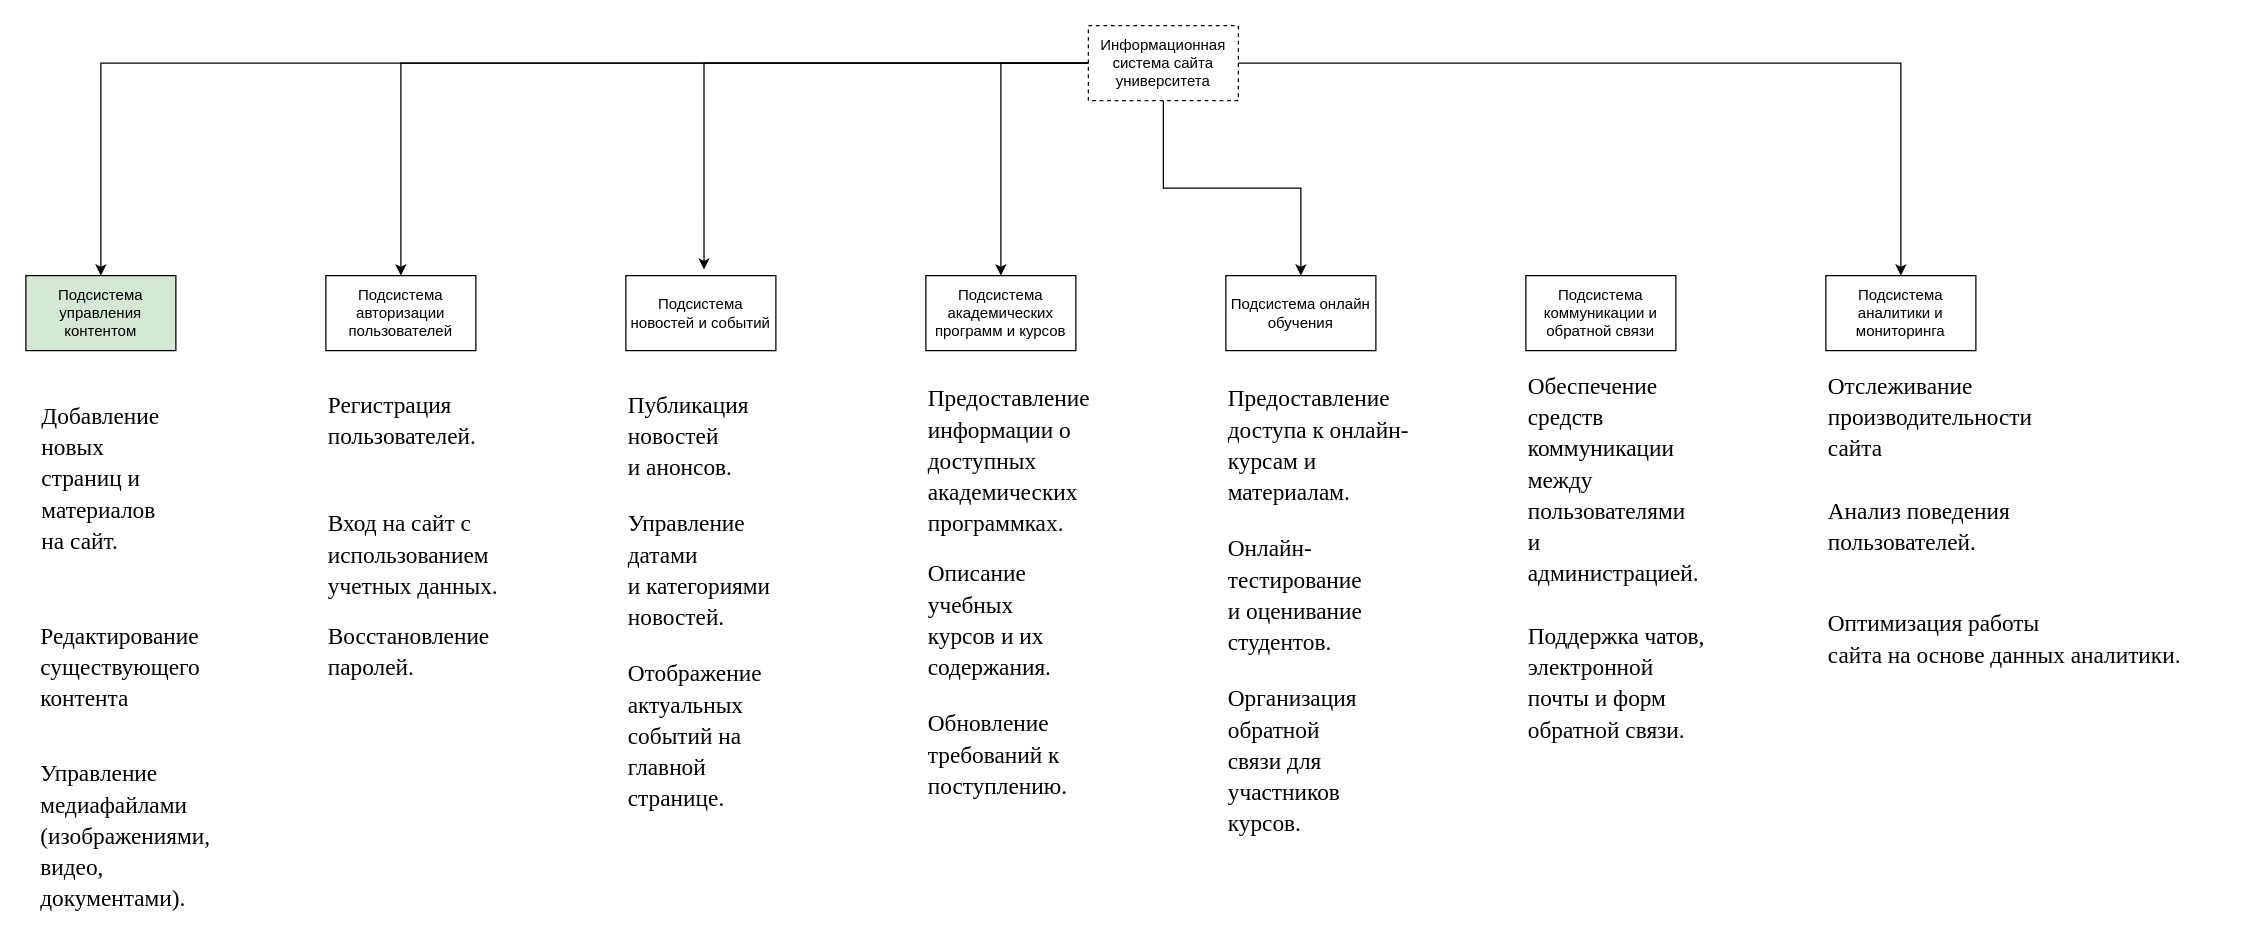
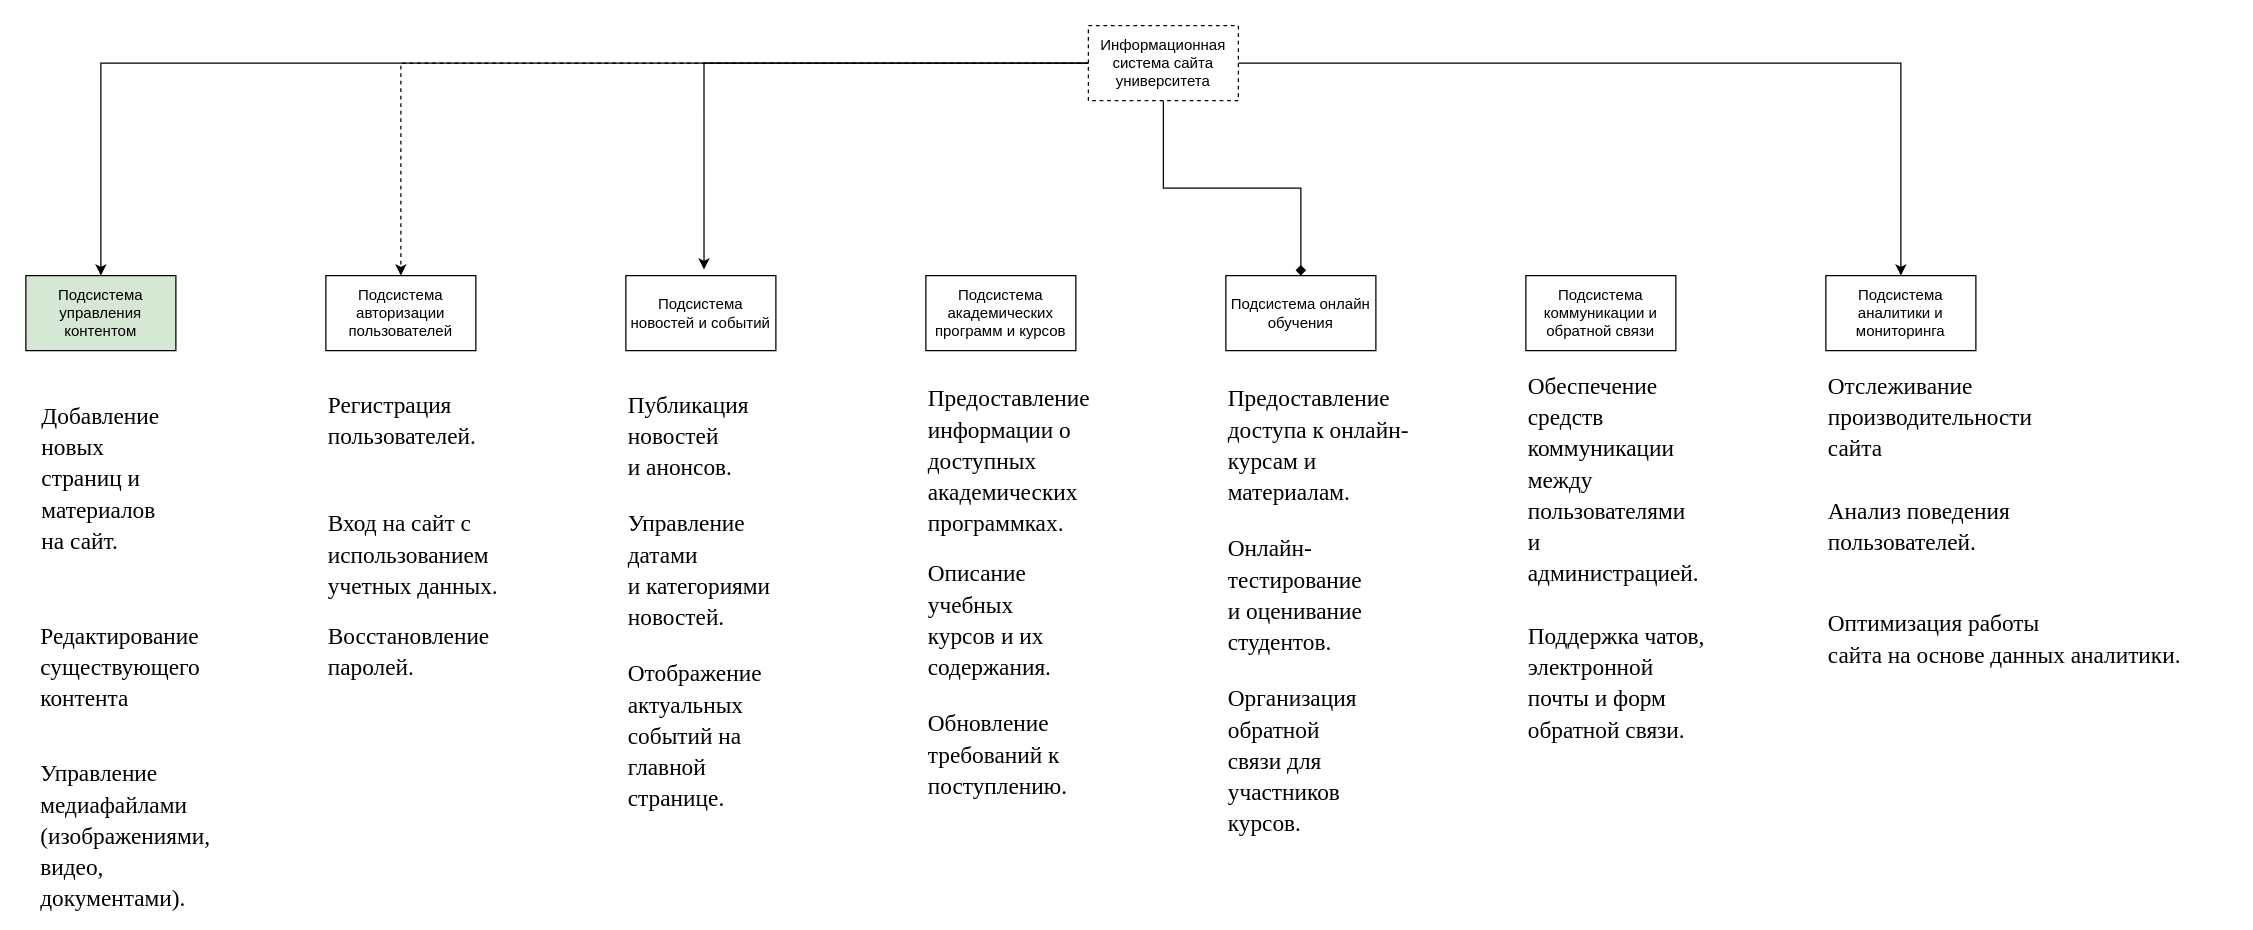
- <mxCell id="2" style="edgeStyle=orthogonalEdgeStyle;rounded=0;orthogonalLoop=1;jettySize=auto;html=1;entryX=0.5;entryY=0;entryDx=0;entryDy=0;" edge="1" parent="1" source="7" target="9"><mxGeometry relative="1" as="geometry" /></mxCell>
+ <mxCell id="2" style="edgeStyle=orthogonalEdgeStyle;rounded=0;orthogonalLoop=1;jettySize=auto;html=1;entryX=0.5;entryY=0;entryDx=0;entryDy=0;dashed=1;" edge="1" parent="1" source="7" target="9"><mxGeometry relative="1" as="geometry" /></mxCell>
- <mxCell id="3" style="edgeStyle=orthogonalEdgeStyle;rounded=0;orthogonalLoop=1;jettySize=auto;html=1;entryX=0.5;entryY=0;entryDx=0;entryDy=0;" edge="1" parent="1" source="7" target="11"><mxGeometry relative="1" as="geometry" /></mxCell>
- <mxCell id="4" style="edgeStyle=orthogonalEdgeStyle;rounded=0;orthogonalLoop=1;jettySize=auto;html=1;entryX=0.5;entryY=0;entryDx=0;entryDy=0;" edge="1" parent="1" source="7" target="12"><mxGeometry relative="1" as="geometry" /></mxCell>
+ <mxCell id="4" style="edgeStyle=orthogonalEdgeStyle;rounded=0;orthogonalLoop=1;jettySize=auto;html=1;entryX=0.5;entryY=0;entryDx=0;entryDy=0;endArrow=diamond;" edge="1" parent="1" source="7" target="12"><mxGeometry relative="1" as="geometry" /></mxCell>
